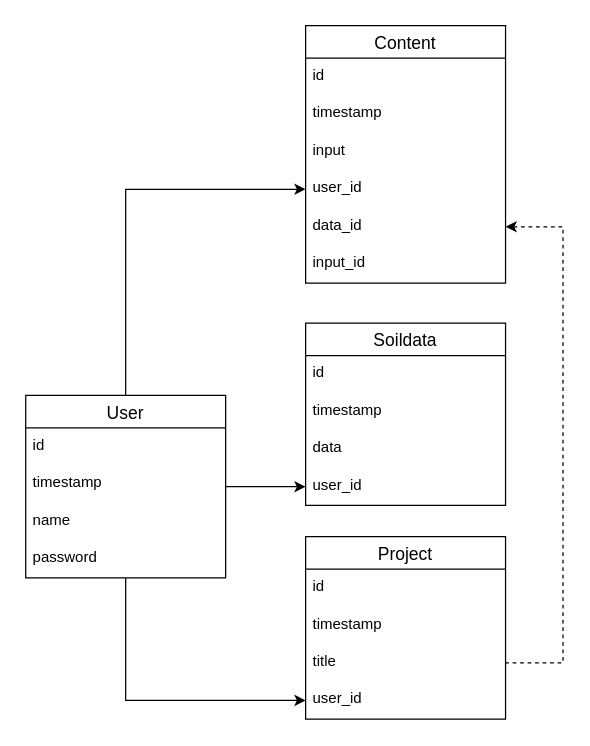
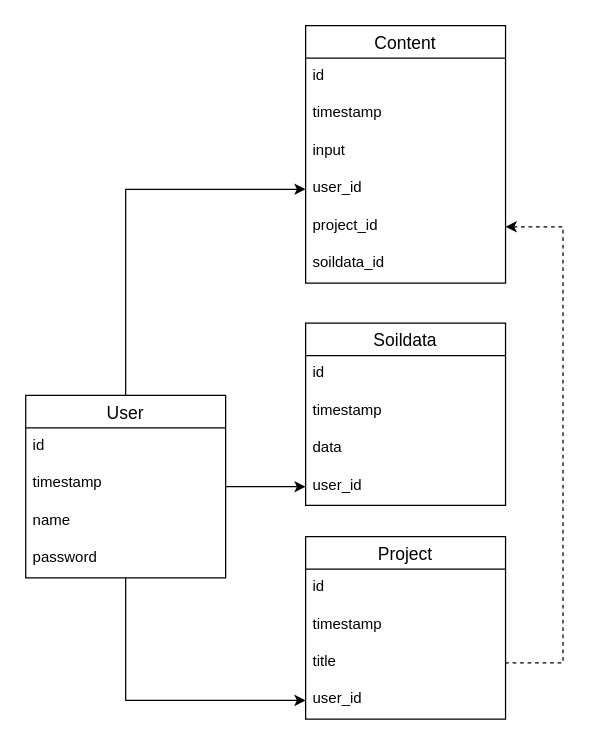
- <mxCell id="22" value="data_id" style="text;strokeColor=none;fillColor=none;spacingLeft=4;spacingRight=4;overflow=hidden;rotatable=0;points=[[0,0.5],[1,0.5]];portConstraint=eastwest;fontSize=12;" parent="17" vertex="1"><mxGeometry y="146" width="160" height="30" as="geometry" /></mxCell>
+ <mxCell id="22" value="project_id" style="text;strokeColor=none;fillColor=none;spacingLeft=4;spacingRight=4;overflow=hidden;rotatable=0;points=[[0,0.5],[1,0.5]];portConstraint=eastwest;fontSize=12;" parent="17" vertex="1"><mxGeometry y="146" width="160" height="30" as="geometry" /></mxCell>
- <mxCell id="23" value="input_id" style="text;strokeColor=none;fillColor=none;spacingLeft=4;spacingRight=4;overflow=hidden;rotatable=0;points=[[0,0.5],[1,0.5]];portConstraint=eastwest;fontSize=12;" parent="17" vertex="1"><mxGeometry y="176" width="160" height="30" as="geometry" /></mxCell>
+ <mxCell id="23" value="soildata_id" style="text;strokeColor=none;fillColor=none;spacingLeft=4;spacingRight=4;overflow=hidden;rotatable=0;points=[[0,0.5],[1,0.5]];portConstraint=eastwest;fontSize=12;" parent="17" vertex="1"><mxGeometry y="176" width="160" height="30" as="geometry" /></mxCell>
